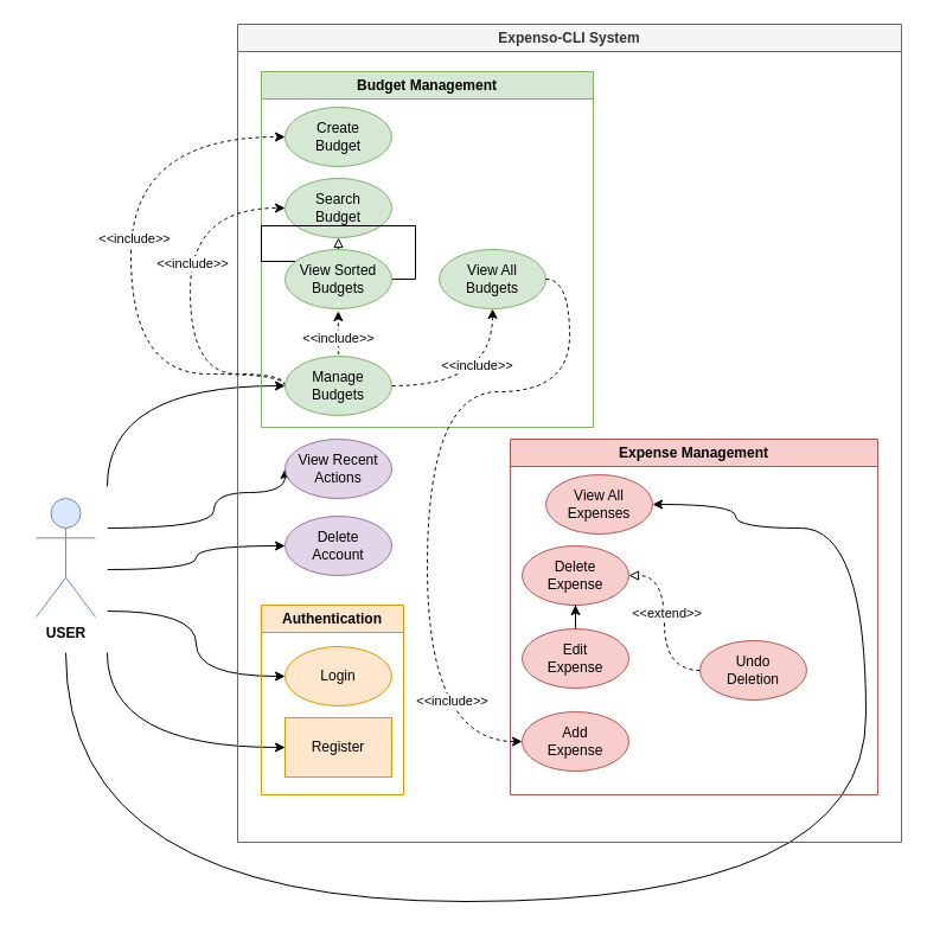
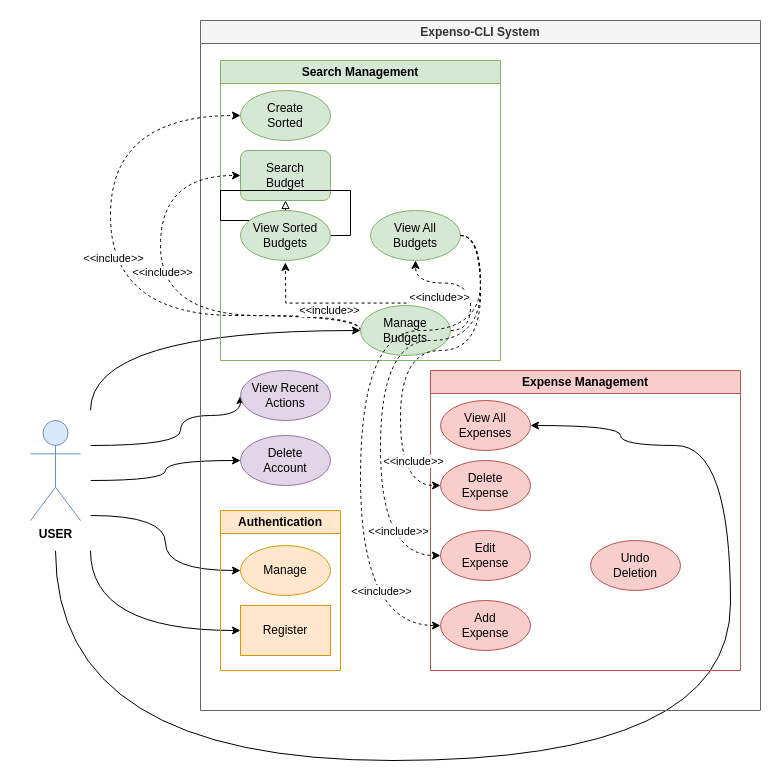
- <mxCell id="11" value="Budget Management" style="swimlane;whiteSpace=wrap;html=1;startSize=23;fillColor=#d5e8d4;strokeColor=#82b366;" vertex="1" parent="10"><mxGeometry x="20" y="40" width="280" height="300" as="geometry" /></mxCell>
+ <mxCell id="11" value="Search Management" style="swimlane;whiteSpace=wrap;html=1;startSize=23;fillColor=#d5e8d4;strokeColor=#82b366;" vertex="1" parent="10"><mxGeometry x="20" y="40" width="280" height="300" as="geometry" /></mxCell>
- <mxCell id="12" value="&lt;div&gt;Create&lt;/div&gt;&lt;div&gt;Budget&lt;/div&gt;" style="ellipse;whiteSpace=wrap;html=1;fillColor=#d5e8d4;strokeColor=#82b366;" vertex="1" parent="11"><mxGeometry x="20" y="30" width="90" height="50" as="geometry" /></mxCell>
+ <mxCell id="12" value="&lt;div&gt;Create&lt;/div&gt;&lt;div&gt;Sorted&lt;/div&gt;" style="ellipse;whiteSpace=wrap;html=1;fillColor=#d5e8d4;strokeColor=#82b366;" vertex="1" parent="11"><mxGeometry x="20" y="30" width="90" height="50" as="geometry" /></mxCell>
- <mxCell id="13" value="&lt;div&gt;Search&lt;/div&gt;&lt;div&gt;Budget&lt;/div&gt;" style="ellipse;whiteSpace=wrap;html=1;fillColor=#d5e8d4;strokeColor=#82b366;" vertex="1" parent="11"><mxGeometry x="20" y="90" width="90" height="50" as="geometry" /></mxCell>
+ <mxCell id="13" value="&lt;div&gt;Search&lt;/div&gt;&lt;div&gt;Budget&lt;/div&gt;" style="whiteSpace=wrap;html=1;fillColor=#d5e8d4;strokeColor=#82b366;rounded=1;" vertex="1" parent="11"><mxGeometry x="20" y="90" width="90" height="50" as="geometry" /></mxCell>
- <mxCell id="24" value="Manage Budgets" style="ellipse;whiteSpace=wrap;html=1;fillColor=#d5e8d4;strokeColor=#82b366;" vertex="1" parent="11"><mxGeometry x="20" y="240" width="90" height="50" as="geometry" /></mxCell>
+ <mxCell id="24" value="Manage Budgets" style="ellipse;whiteSpace=wrap;html=1;fillColor=#d5e8d4;strokeColor=#82b366;" vertex="1" parent="11"><mxGeometry x="140" y="245" width="90" height="50" as="geometry" /></mxCell>
+ <mxCell id="40" style="edgeStyle=orthogonalEdgeStyle;rounded=0;orthogonalLoop=1;jettySize=auto;html=1;exitX=1;exitY=0.5;exitDx=0;exitDy=0;entryX=0;entryY=0.5;entryDx=0;entryDy=0;curved=1;dashed=1;" edge="1" parent="10" source="25" target="33"><mxGeometry relative="1" as="geometry"><Array as="points"><mxPoint x="280" y="215" /><mxPoint x="280" y="330" /><mxPoint x="200" y="330" /><mxPoint x="200" y="465" /></Array></mxGeometry></mxCell>
+ <mxCell id="41" value="&amp;lt;&amp;lt;include&amp;gt;&amp;gt;" style="edgeLabel;html=1;align=center;verticalAlign=middle;resizable=0;points=[];" connectable="0" vertex="1" parent="40"><mxGeometry x="0.658" y="5" relative="1" as="geometry"><mxPoint x="7" y="2" as="offset" /></mxGeometry></mxCell>
+ <mxCell id="42" style="edgeStyle=orthogonalEdgeStyle;rounded=0;orthogonalLoop=1;jettySize=auto;html=1;exitX=1;exitY=0.5;exitDx=0;exitDy=0;entryX=0;entryY=0.5;entryDx=0;entryDy=0;strokeColor=default;curved=1;dashed=1;" edge="1" parent="10" source="25" target="35"><mxGeometry relative="1" as="geometry"><Array as="points"><mxPoint x="280" y="215" /><mxPoint x="280" y="320" /><mxPoint x="180" y="320" /><mxPoint x="180" y="535" /></Array></mxGeometry></mxCell>
+ <mxCell id="43" value="&amp;lt;&amp;lt;include&amp;gt;&amp;gt;" style="edgeLabel;html=1;align=center;verticalAlign=middle;resizable=0;points=[];" connectable="0" vertex="1" parent="42"><mxGeometry x="0.472" y="2" relative="1" as="geometry"><mxPoint x="15" y="47" as="offset" /></mxGeometry></mxCell>
- <mxCell id="32" value="View All Expenses" style="ellipse;whiteSpace=wrap;html=1;fillColor=#f8cecc;strokeColor=#b85450;" vertex="1" parent="31"><mxGeometry x="30" y="30" width="90" height="50" as="geometry" /></mxCell>
+ <mxCell id="32" value="View All Expenses" style="ellipse;whiteSpace=wrap;html=1;fillColor=#f8cecc;strokeColor=#b85450;" vertex="1" parent="31"><mxGeometry x="10" y="30" width="90" height="50" as="geometry" /></mxCell>
- <mxCell id="34" value="" style="edgeStyle=orthogonalEdgeStyle;rounded=0;orthogonalLoop=1;jettySize=auto;html=1;" edge="1" parent="31" source="35" target="33"><mxGeometry relative="1" as="geometry" /></mxCell>
- <mxCell id="37" style="edgeStyle=orthogonalEdgeStyle;rounded=0;orthogonalLoop=1;jettySize=auto;html=1;exitX=0;exitY=0.5;exitDx=0;exitDy=0;endArrow=block;endFill=0;dashed=1;entryX=1;entryY=0.5;entryDx=0;entryDy=0;curved=1;" edge="1" parent="31" source="39" target="33"><mxGeometry relative="1" as="geometry" /></mxCell>
- <mxCell id="38" value="&amp;lt;&amp;lt;extend&amp;gt;&amp;gt;" style="edgeLabel;html=1;align=center;verticalAlign=middle;resizable=0;points=[];" connectable="0" vertex="1" parent="37"><mxGeometry x="0.122" y="-1" relative="1" as="geometry"><mxPoint as="offset" /></mxGeometry></mxCell>
- <mxCell id="29" value="Login" style="ellipse;whiteSpace=wrap;html=1;fillColor=#ffe6cc;strokeColor=#d79b00;" vertex="1" parent="28"><mxGeometry x="20" y="35" width="90" height="50" as="geometry" /></mxCell>
+ <mxCell id="29" value="Manage" style="ellipse;whiteSpace=wrap;html=1;fillColor=#ffe6cc;strokeColor=#d79b00;" vertex="1" parent="28"><mxGeometry x="20" y="35" width="90" height="50" as="geometry" /></mxCell>
